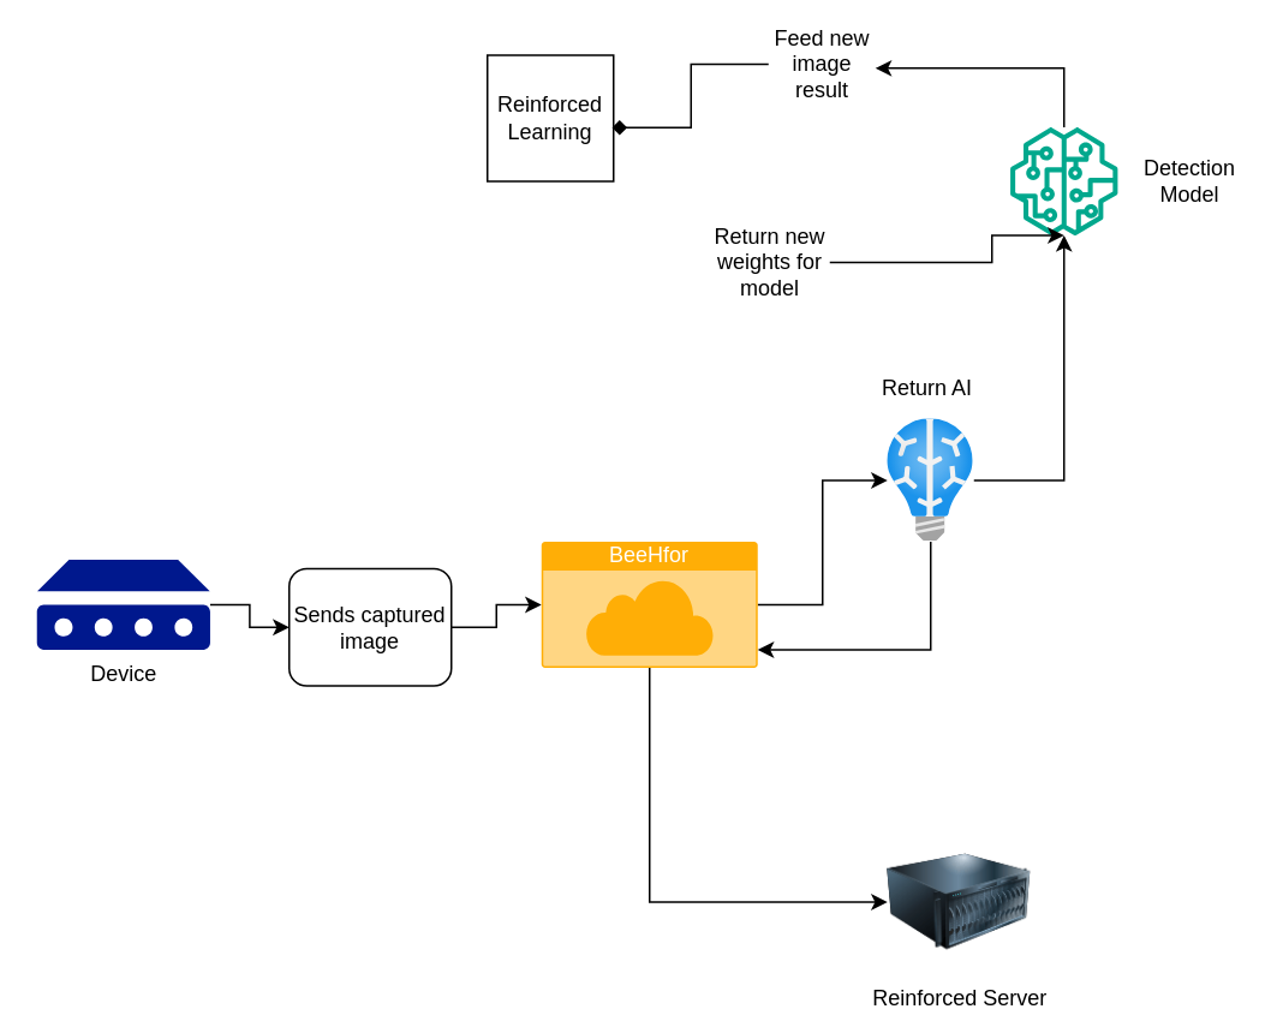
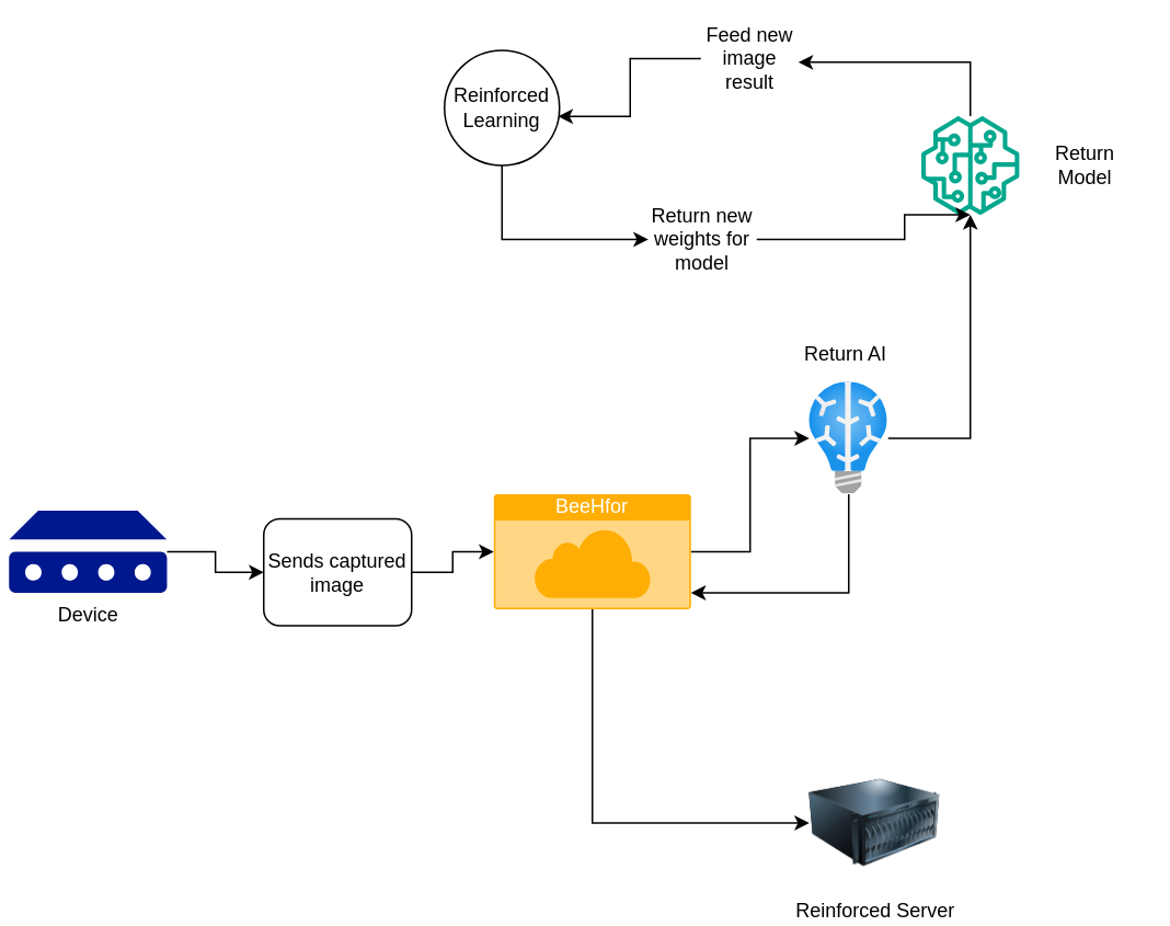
- <mxCell id="16" value="Reinforced Learning" style="whiteSpace=wrap;html=1;aspect=fixed;" vertex="1" parent="1"><mxGeometry x="270" y="30" width="70" height="70" as="geometry" /></mxCell>
+ <mxCell id="16" value="Reinforced Learning" style="ellipse;whiteSpace=wrap;html=1;aspect=fixed;" vertex="1" parent="1"><mxGeometry x="270" y="30" width="70" height="70" as="geometry" /></mxCell>
- <mxCell id="17" style="edgeStyle=orthogonalEdgeStyle;rounded=0;orthogonalLoop=1;jettySize=auto;html=1;entryX=0.988;entryY=0.574;entryDx=0;entryDy=0;entryPerimeter=0;endArrow=diamond;" edge="1" parent="1" source="19" target="16"><mxGeometry relative="1" as="geometry" /></mxCell>
+ <mxCell id="17" style="edgeStyle=orthogonalEdgeStyle;rounded=0;orthogonalLoop=1;jettySize=auto;html=1;entryX=0.988;entryY=0.574;entryDx=0;entryDy=0;entryPerimeter=0;" edge="1" parent="1" source="19" target="16"><mxGeometry relative="1" as="geometry" /></mxCell>
- <mxCell id="13" value="Detection Model" style="text;html=1;align=center;verticalAlign=middle;whiteSpace=wrap;rounded=0;" vertex="1" parent="1"><mxGeometry x="630" y="85" width="60" height="30" as="geometry" /></mxCell>
+ <mxCell id="13" value="Return Model" style="text;html=1;align=center;verticalAlign=middle;whiteSpace=wrap;rounded=0;" vertex="1" parent="1"><mxGeometry x="630" y="85" width="60" height="30" as="geometry" /></mxCell>
+ <mxCell id="15" style="edgeStyle=orthogonalEdgeStyle;rounded=0;orthogonalLoop=1;jettySize=auto;html=1;entryX=0;entryY=0.5;entryDx=0;entryDy=0;" edge="1" parent="1" source="16" target="20"><mxGeometry relative="1" as="geometry"><Array as="points"><mxPoint x="305" y="145" /></Array></mxGeometry></mxCell>
- <mxCell id="5" value="Device" style="sketch=0;aspect=fixed;pointerEvents=1;shadow=0;dashed=0;html=1;strokeColor=none;labelPosition=center;verticalLabelPosition=bottom;verticalAlign=top;align=center;fillColor=#00188D;shape=mxgraph.mscae.enterprise.device" vertex="1" parent="1"><mxGeometry x="20" y="310" width="96.15" height="50" as="geometry" /></mxCell>
+ <mxCell id="5" value="Device" style="sketch=0;aspect=fixed;pointerEvents=1;shadow=0;dashed=0;html=1;strokeColor=none;labelPosition=center;verticalLabelPosition=bottom;verticalAlign=top;align=center;fillColor=#00188D;shape=mxgraph.mscae.enterprise.device" vertex="1" parent="1"><mxGeometry x="5" y="310" width="96.15" height="50" as="geometry" /></mxCell>
